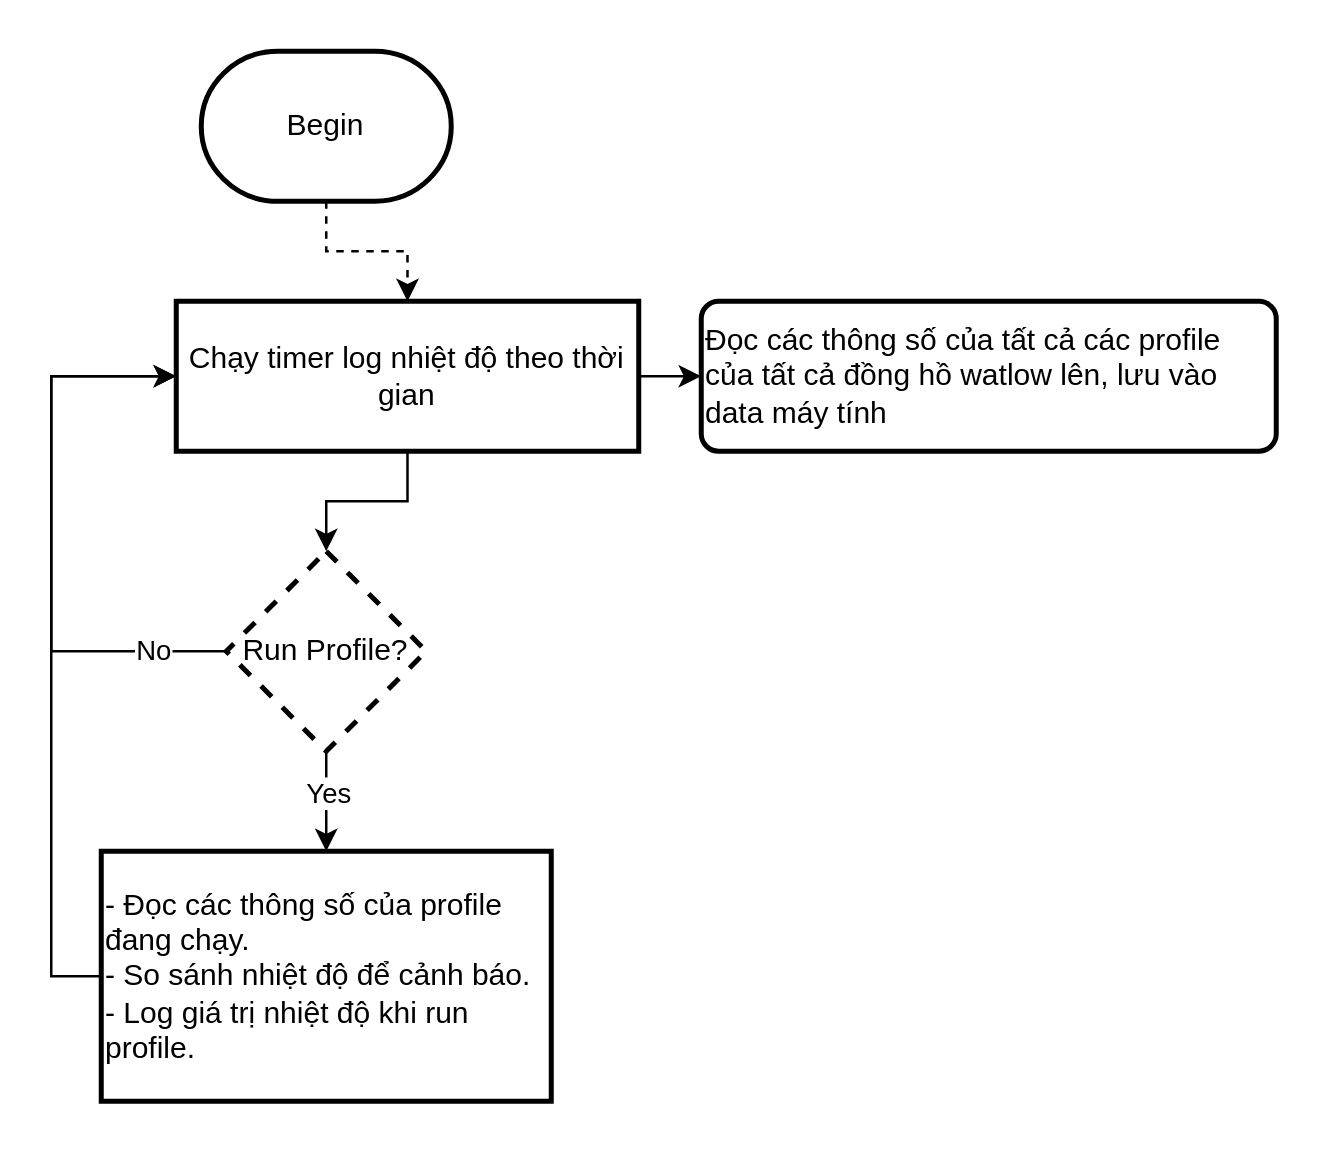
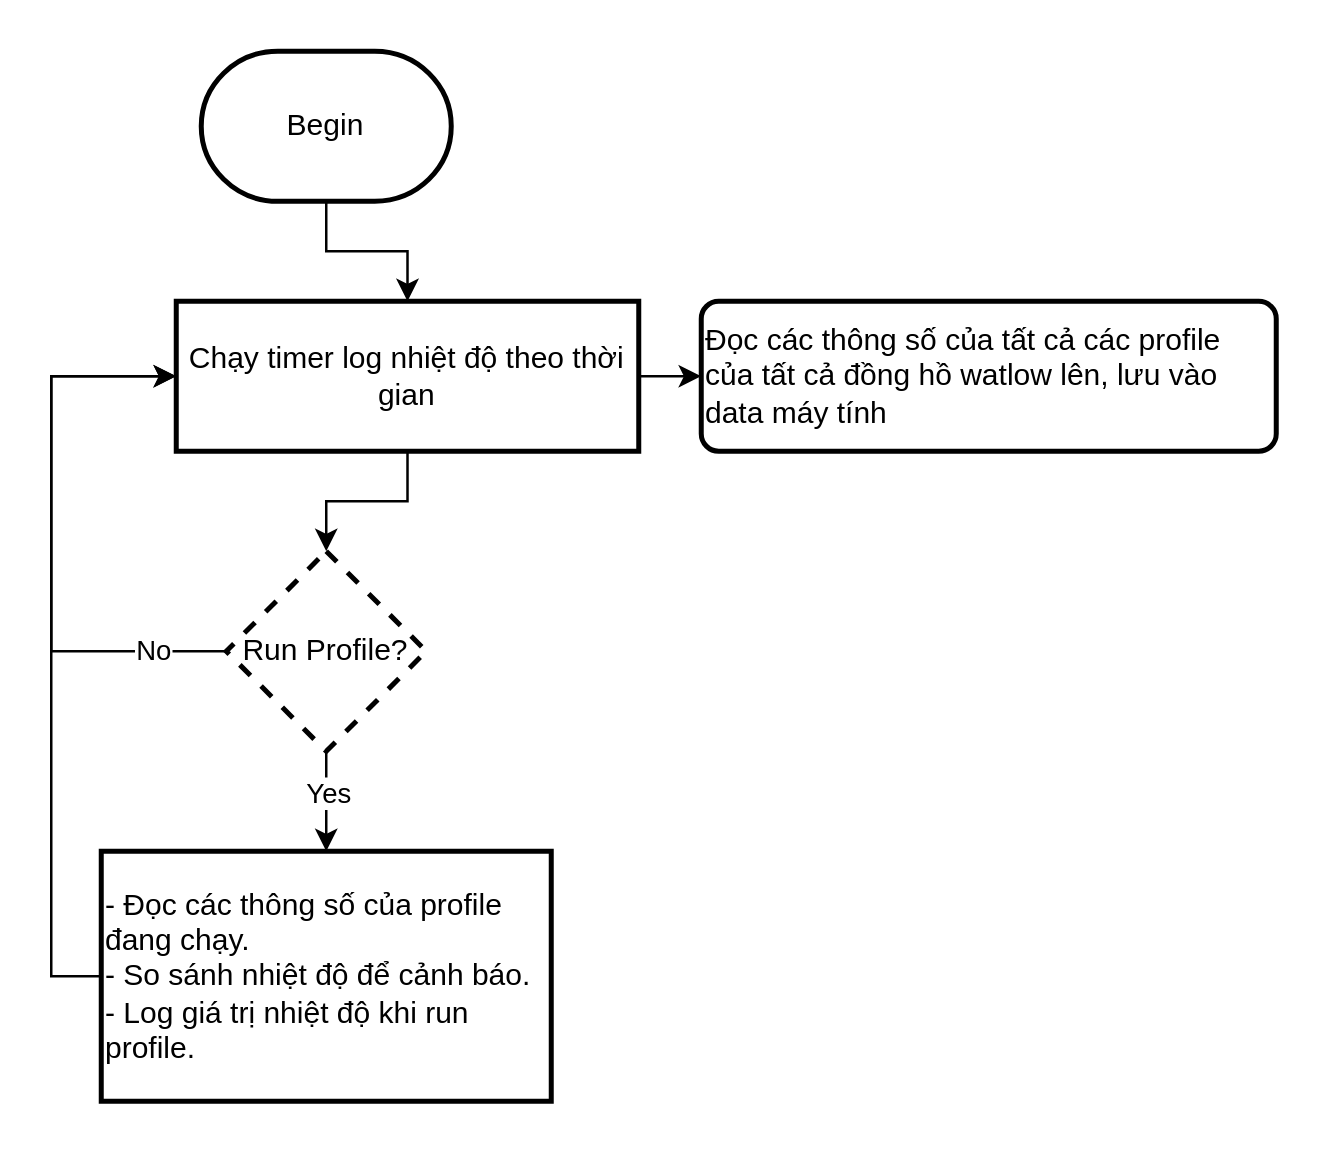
- <mxCell id="2" style="edgeStyle=orthogonalEdgeStyle;rounded=0;orthogonalLoop=1;jettySize=auto;html=1;entryX=0.5;entryY=0;entryDx=0;entryDy=0;dashed=1;" edge="1" parent="1" source="3" target="13"><mxGeometry relative="1" as="geometry" /></mxCell>
+ <mxCell id="2" style="edgeStyle=orthogonalEdgeStyle;rounded=0;orthogonalLoop=1;jettySize=auto;html=1;entryX=0.5;entryY=0;entryDx=0;entryDy=0;" edge="1" parent="1" source="3" target="13"><mxGeometry relative="1" as="geometry" /></mxCell>
